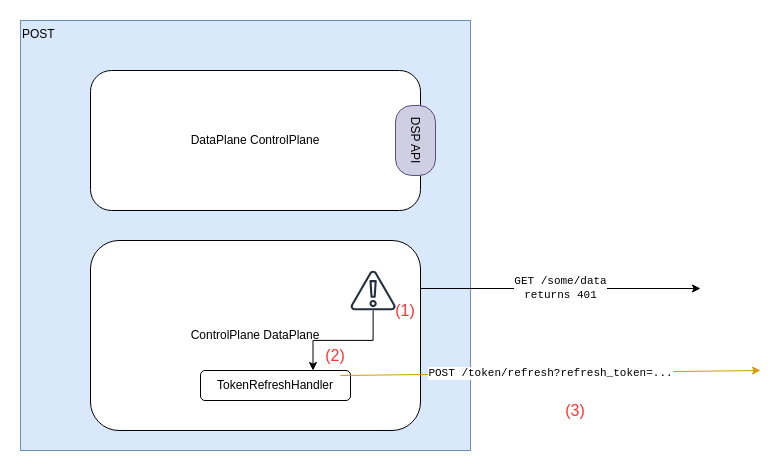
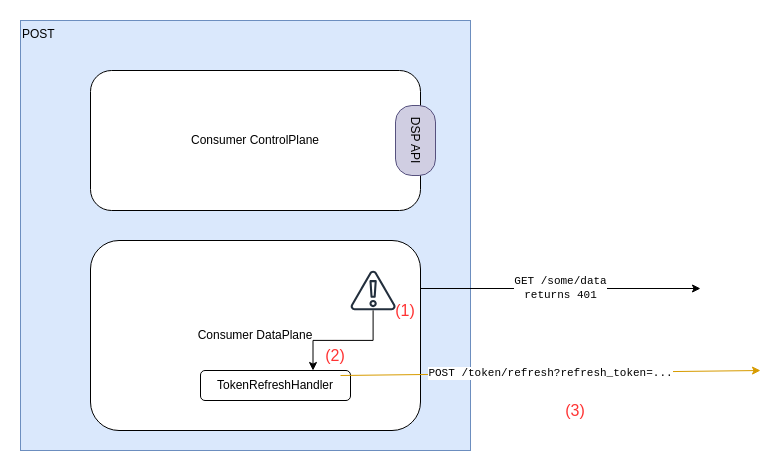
- <mxCell id="3" value="DataPlane ControlPlane" style="rounded=1;whiteSpace=wrap;html=1;" vertex="1" parent="1"><mxGeometry x="90" y="70" width="330" height="140" as="geometry" /></mxCell>
+ <mxCell id="3" value="Consumer ControlPlane" style="rounded=1;whiteSpace=wrap;html=1;" vertex="1" parent="1"><mxGeometry x="90" y="70" width="330" height="140" as="geometry" /></mxCell>
- <mxCell id="4" value="ControlPlane DataPlane" style="rounded=1;whiteSpace=wrap;html=1;" vertex="1" parent="1"><mxGeometry x="90" y="240" width="330" height="190" as="geometry" /></mxCell>
+ <mxCell id="4" value="Consumer DataPlane" style="rounded=1;whiteSpace=wrap;html=1;" vertex="1" parent="1"><mxGeometry x="90" y="240" width="330" height="190" as="geometry" /></mxCell>
